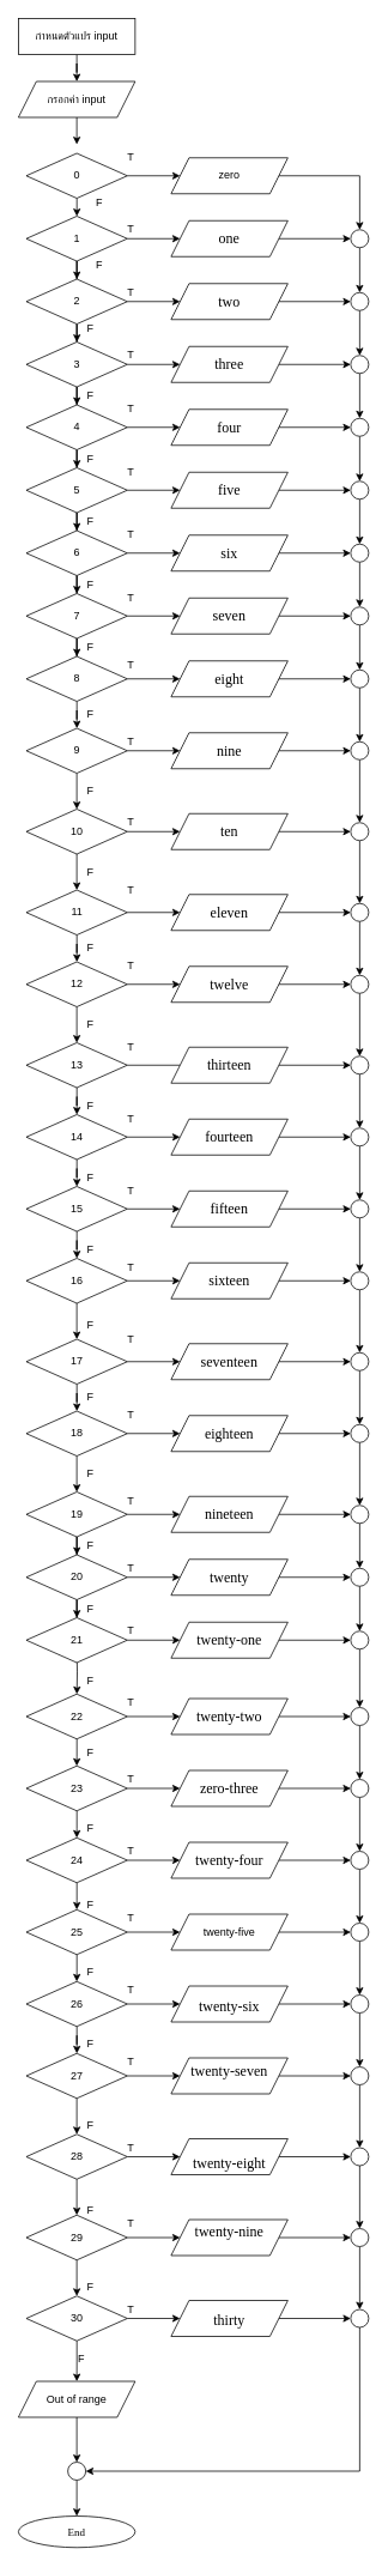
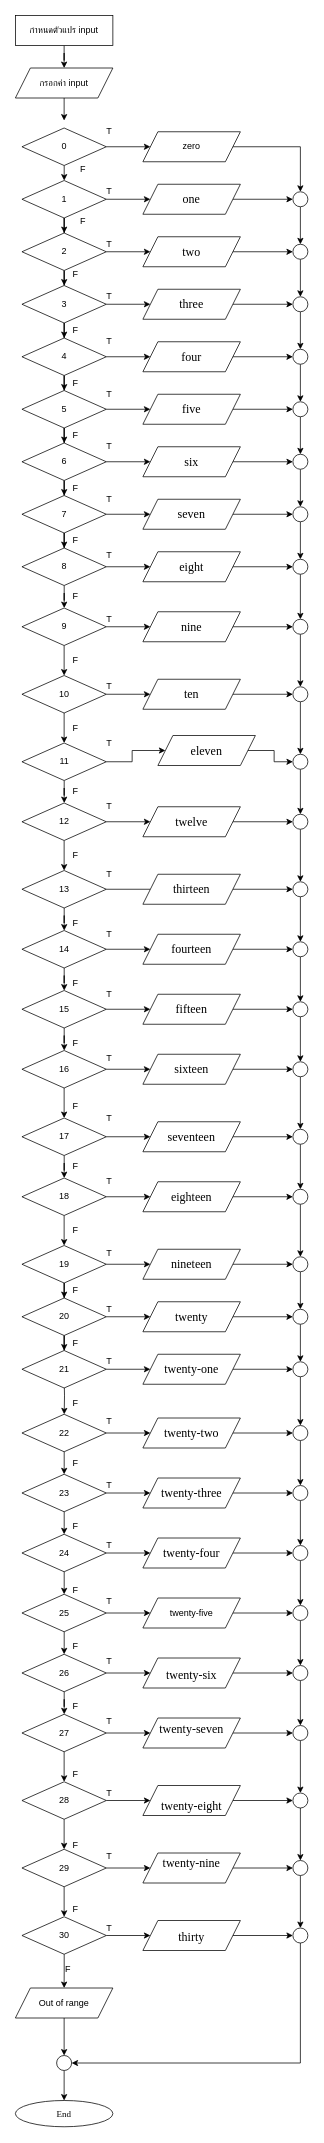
- <mxCell id="90" value="&lt;span style=&quot;font-family: &amp;quot;Times New Roman&amp;quot;; font-size: medium; text-align: start;&quot;&gt;eleven&lt;/span&gt;" style="rounded=0;whiteSpace=wrap;html=1;shape=parallelogram;perimeter=parallelogramPerimeter;fixedSize=1;" vertex="1" parent="1"><mxGeometry x="190" y="995" width="130" height="40" as="geometry" /></mxCell>
+ <mxCell id="90" value="&lt;span style=&quot;font-family: &amp;quot;Times New Roman&amp;quot;; font-size: medium; text-align: start;&quot;&gt;eleven&lt;/span&gt;" style="rounded=0;whiteSpace=wrap;html=1;shape=parallelogram;perimeter=parallelogramPerimeter;fixedSize=1;" vertex="1" parent="1"><mxGeometry x="210" y="980" width="130" height="40" as="geometry" /></mxCell>
- <mxCell id="159" value="&lt;div&gt;&lt;table style=&quot;font-family: &amp;quot;Times New Roman&amp;quot;; font-size: medium; text-align: start;&quot;&gt;&lt;tbody&gt;&lt;tr&gt;&lt;td&gt;zero-three&lt;/td&gt;&lt;/tr&gt;&lt;/tbody&gt;&lt;/table&gt;&lt;/div&gt;" style="rounded=0;whiteSpace=wrap;html=1;shape=parallelogram;perimeter=parallelogramPerimeter;fixedSize=1;" vertex="1" parent="1"><mxGeometry x="190" y="1970" width="130" height="40" as="geometry" /></mxCell>
+ <mxCell id="159" value="&lt;div&gt;&lt;table style=&quot;font-family: &amp;quot;Times New Roman&amp;quot;; font-size: medium; text-align: start;&quot;&gt;&lt;tbody&gt;&lt;tr&gt;&lt;td&gt;twenty-three&lt;/td&gt;&lt;/tr&gt;&lt;/tbody&gt;&lt;/table&gt;&lt;/div&gt;" style="rounded=0;whiteSpace=wrap;html=1;shape=parallelogram;perimeter=parallelogramPerimeter;fixedSize=1;" vertex="1" parent="1"><mxGeometry x="190" y="1970" width="130" height="40" as="geometry" /></mxCell>
